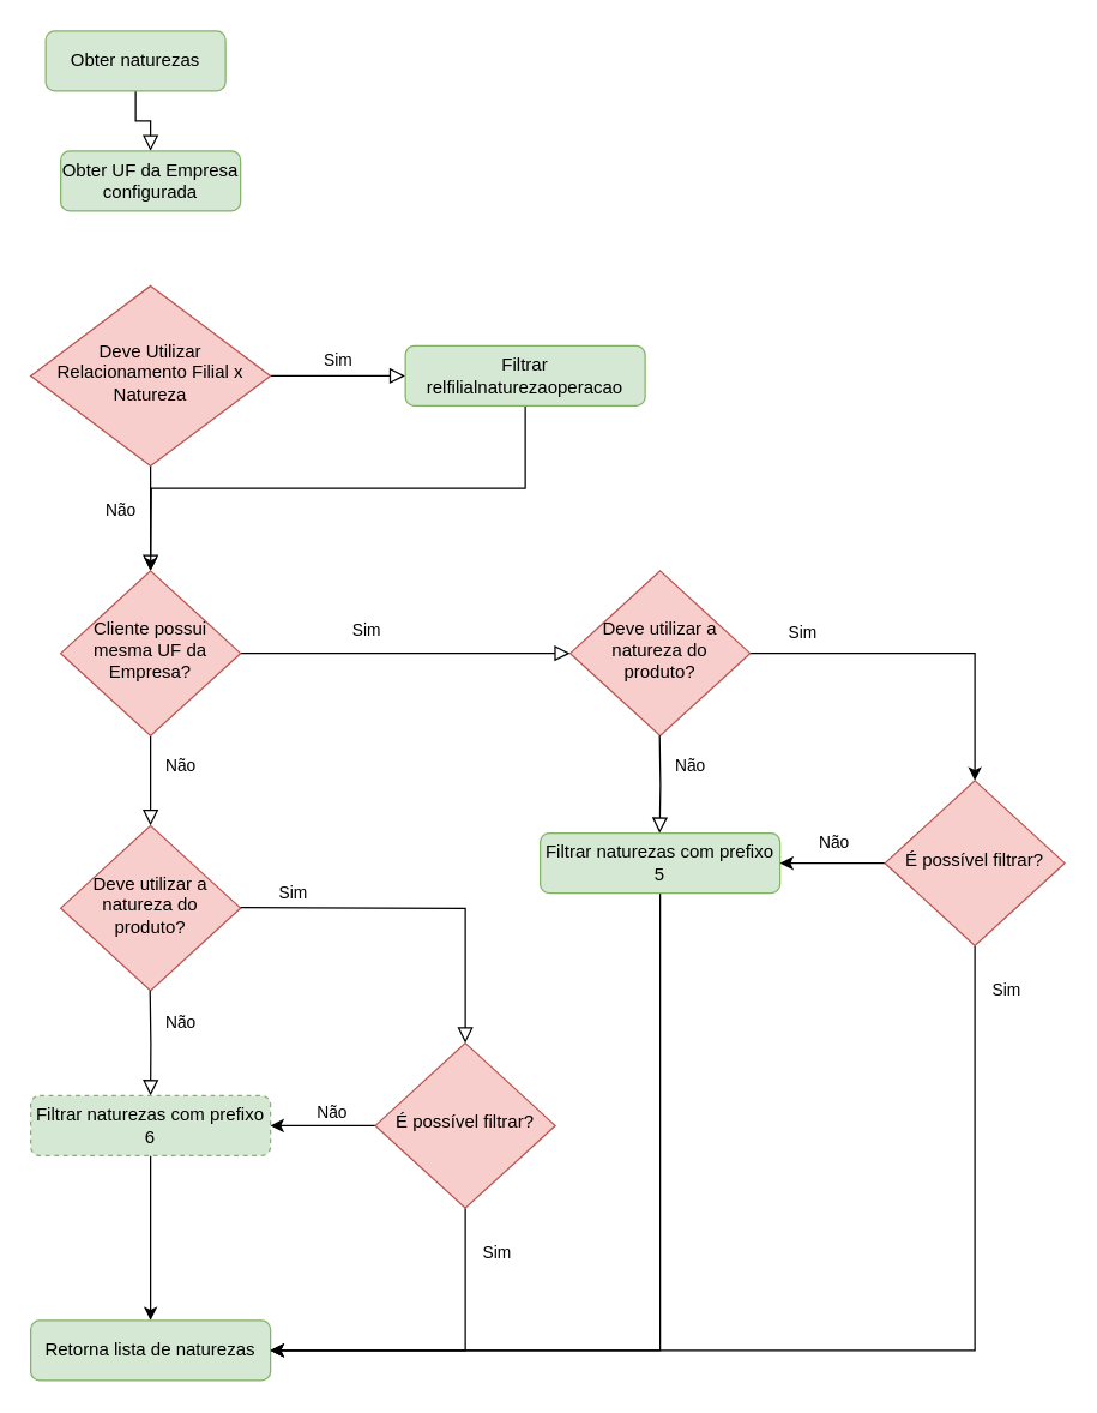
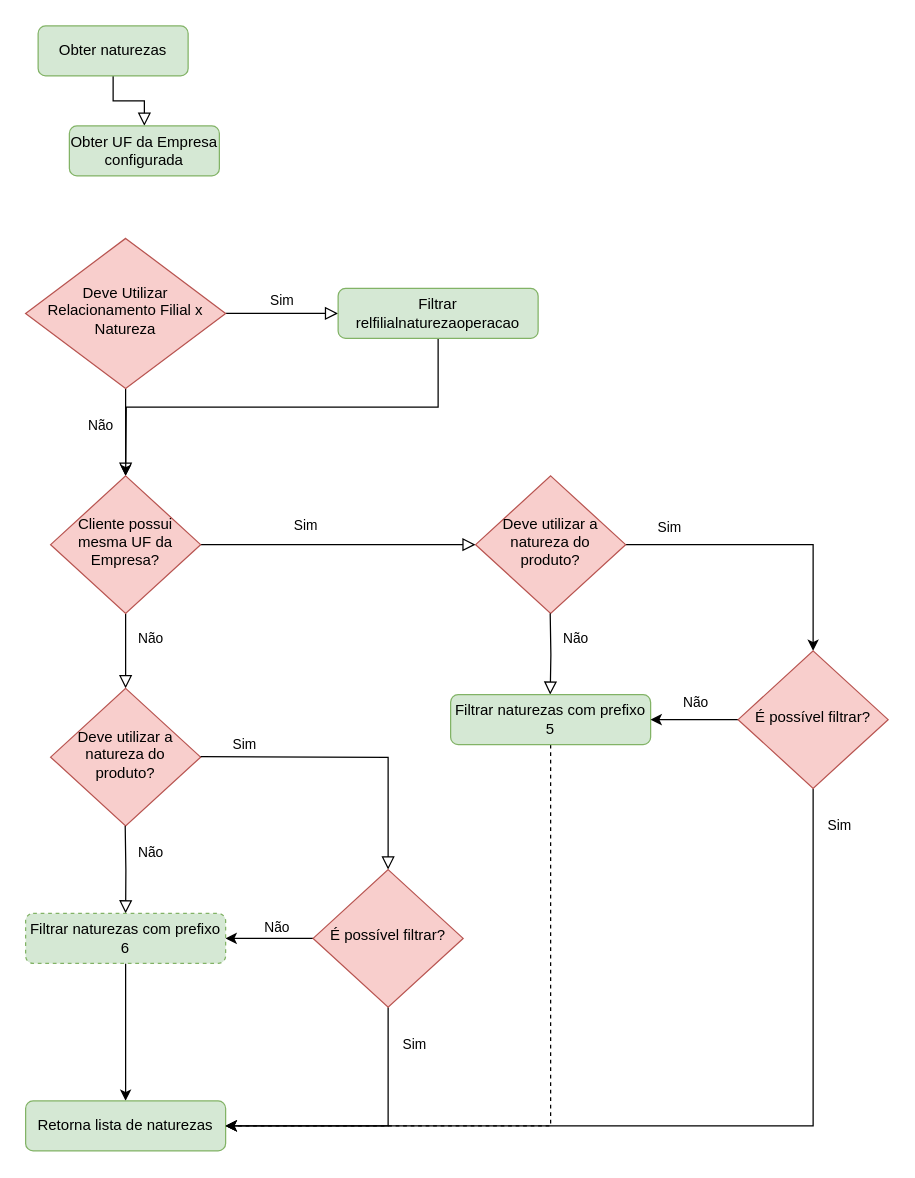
- <mxCell id="12" value="Obter UF da Empresa configurada" style="rounded=1;whiteSpace=wrap;html=1;fontSize=12;glass=0;strokeWidth=1;shadow=0;fillColor=#d5e8d4;strokeColor=#82b366;" vertex="1" parent="1"><mxGeometry x="40" y="100" width="120" height="40" as="geometry" /></mxCell>
+ <mxCell id="12" value="Obter UF da Empresa configurada" style="rounded=1;whiteSpace=wrap;html=1;fontSize=12;glass=0;strokeWidth=1;shadow=0;fillColor=#d5e8d4;strokeColor=#82b366;" vertex="1" parent="1"><mxGeometry x="55" y="100" width="120" height="40" as="geometry" /></mxCell>
- <mxCell id="19" style="edgeStyle=orthogonalEdgeStyle;rounded=0;orthogonalLoop=1;jettySize=auto;html=1;entryX=1;entryY=0.5;entryDx=0;entryDy=0;" edge="1" parent="1" source="20" target="23"><mxGeometry relative="1" as="geometry"><mxPoint x="270" y="850" as="targetPoint" /><Array as="points"><mxPoint x="440" y="900" /></Array></mxGeometry></mxCell>
+ <mxCell id="19" style="edgeStyle=orthogonalEdgeStyle;rounded=0;orthogonalLoop=1;jettySize=auto;html=1;entryX=1;entryY=0.5;entryDx=0;entryDy=0;dashed=1;" edge="1" parent="1" source="20" target="23"><mxGeometry relative="1" as="geometry"><mxPoint x="270" y="850" as="targetPoint" /><Array as="points"><mxPoint x="440" y="900" /></Array></mxGeometry></mxCell>
